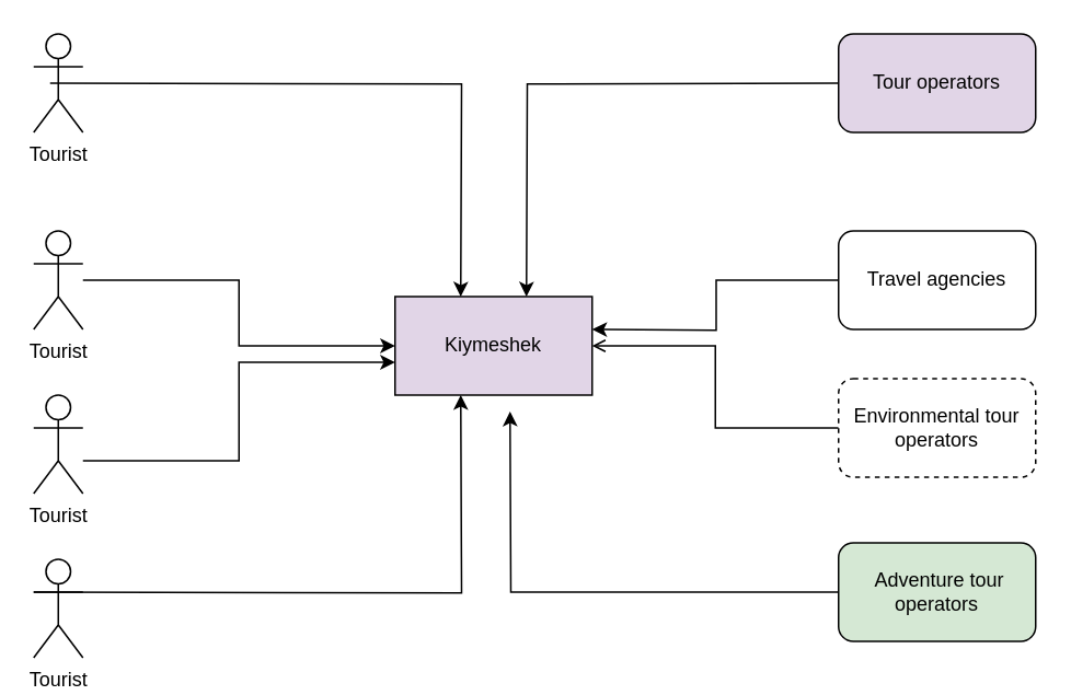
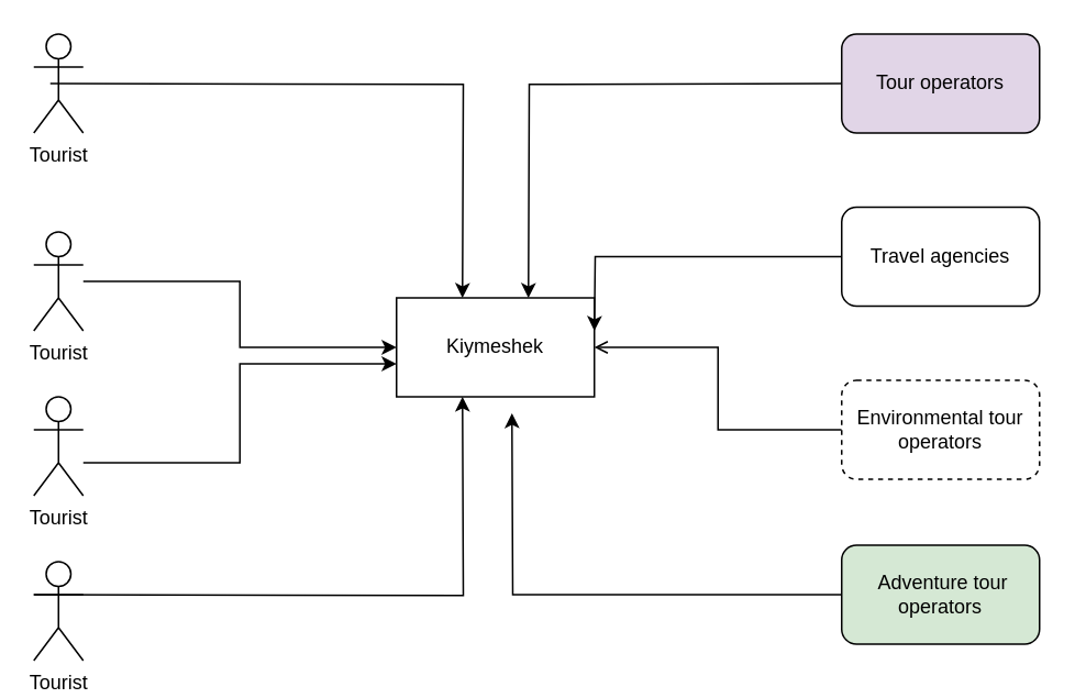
- <mxCell id="14" value="Travel agencies" style="rounded=1;whiteSpace=wrap;html=1;" vertex="1" parent="1"><mxGeometry x="510" y="140" width="120" height="60" as="geometry" /></mxCell>
+ <mxCell id="14" value="Travel agencies" style="rounded=1;whiteSpace=wrap;html=1;" vertex="1" parent="1"><mxGeometry x="510" y="125" width="120" height="60" as="geometry" /></mxCell>
- <mxCell id="10" value="Kiymeshek" style="rounded=0;whiteSpace=wrap;html=1;fillColor=#e1d5e7;" vertex="1" parent="1"><mxGeometry x="240" y="180" width="120" height="60" as="geometry" /></mxCell>
+ <mxCell id="10" value="Kiymeshek" style="rounded=0;whiteSpace=wrap;html=1;" vertex="1" parent="1"><mxGeometry x="240" y="180" width="120" height="60" as="geometry" /></mxCell>
